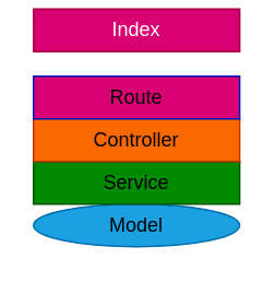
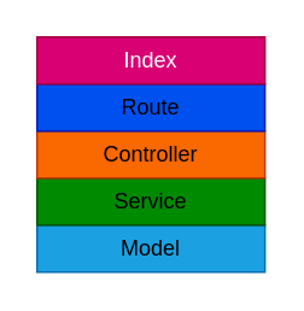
- <mxCell id="7" value="&lt;font style=&quot;color: light-dark(rgb(255, 255, 255), rgb(255, 255, 255));&quot;&gt;Index&lt;/font&gt;" style="rounded=0;whiteSpace=wrap;html=1;fillColor=#d80073;strokeColor=#A50040;fontColor=#ffffff;" vertex="1" parent="1"><mxGeometry x="20" y="5" width="125.92" height="26" as="geometry" /></mxCell>
+ <mxCell id="7" value="&lt;font style=&quot;color: light-dark(rgb(255, 255, 255), rgb(255, 255, 255));&quot;&gt;Index&lt;/font&gt;" style="rounded=0;whiteSpace=wrap;html=1;fillColor=#d80073;strokeColor=#A50040;fontColor=#ffffff;" vertex="1" parent="1"><mxGeometry x="20" y="20" width="125.92" height="26" as="geometry" /></mxCell>
- <mxCell id="6" value="&lt;font style=&quot;color: light-dark(rgb(0, 0, 0), rgb(255, 255, 255));&quot;&gt;Route&lt;/font&gt;" style="rounded=0;whiteSpace=wrap;html=1;fillColor=#d80073;strokeColor=#001DBC;fontColor=#ffffff;" vertex="1" parent="1"><mxGeometry x="20" y="46" width="125.92" height="26" as="geometry" /></mxCell>
+ <mxCell id="6" value="&lt;font style=&quot;color: light-dark(rgb(0, 0, 0), rgb(255, 255, 255));&quot;&gt;Route&lt;/font&gt;" style="rounded=0;whiteSpace=wrap;html=1;fillColor=#0050ef;strokeColor=#001DBC;fontColor=#ffffff;" vertex="1" parent="1"><mxGeometry x="20" y="46" width="125.92" height="26" as="geometry" /></mxCell>
- <mxCell id="2" value="&lt;font style=&quot;color: light-dark(rgb(0, 0, 0), rgb(255, 255, 255));&quot;&gt;Model&lt;/font&gt;" style="ellipse;whiteSpace=wrap;html=1;fillColor=#1ba1e2;fontColor=#ffffff;strokeColor=#006EAF;gradientColor=none;" vertex="1" parent="1"><mxGeometry x="20" y="124" width="125.92" height="26" as="geometry" /></mxCell>
+ <mxCell id="2" value="&lt;font style=&quot;color: light-dark(rgb(0, 0, 0), rgb(255, 255, 255));&quot;&gt;Model&lt;/font&gt;" style="rounded=0;whiteSpace=wrap;html=1;fillColor=#1ba1e2;fontColor=#ffffff;strokeColor=#006EAF;gradientColor=none;" vertex="1" parent="1"><mxGeometry x="20" y="124" width="125.92" height="26" as="geometry" /></mxCell>
